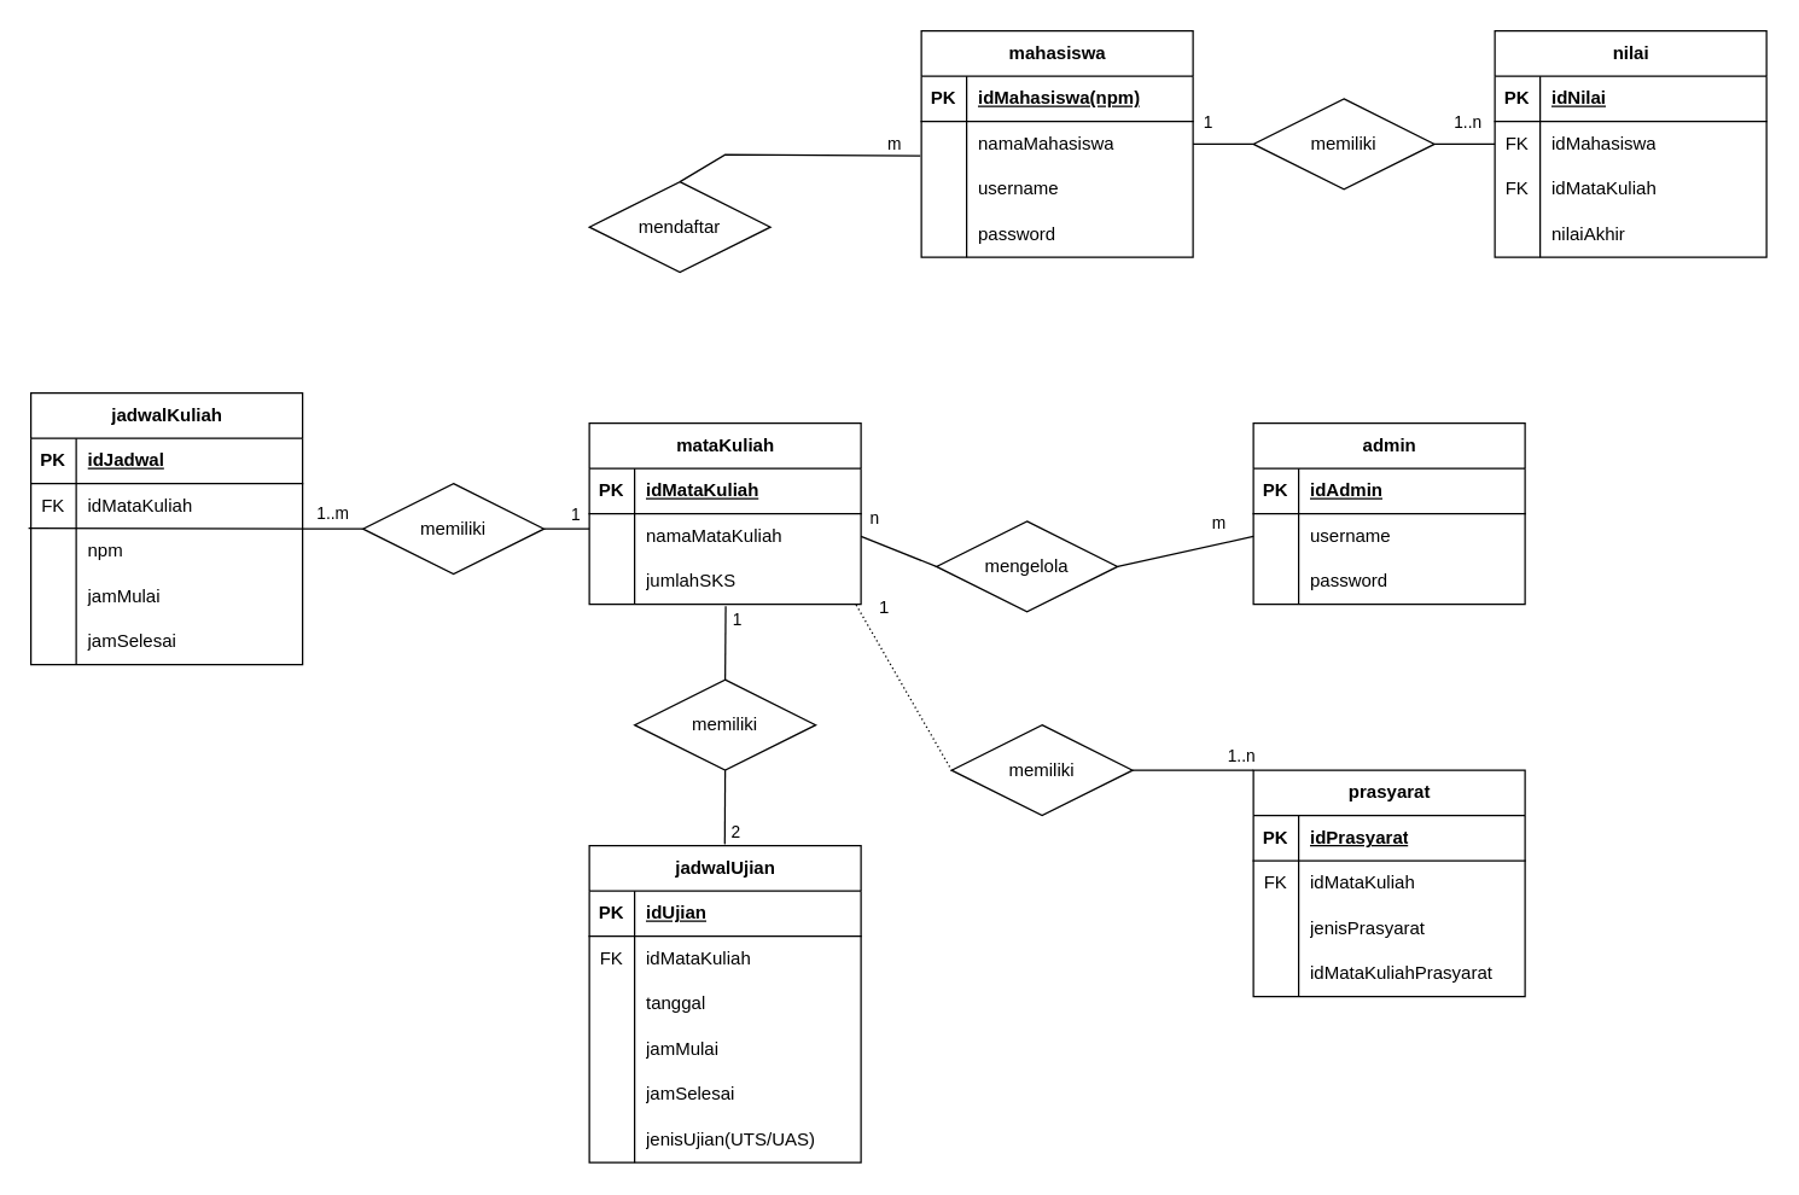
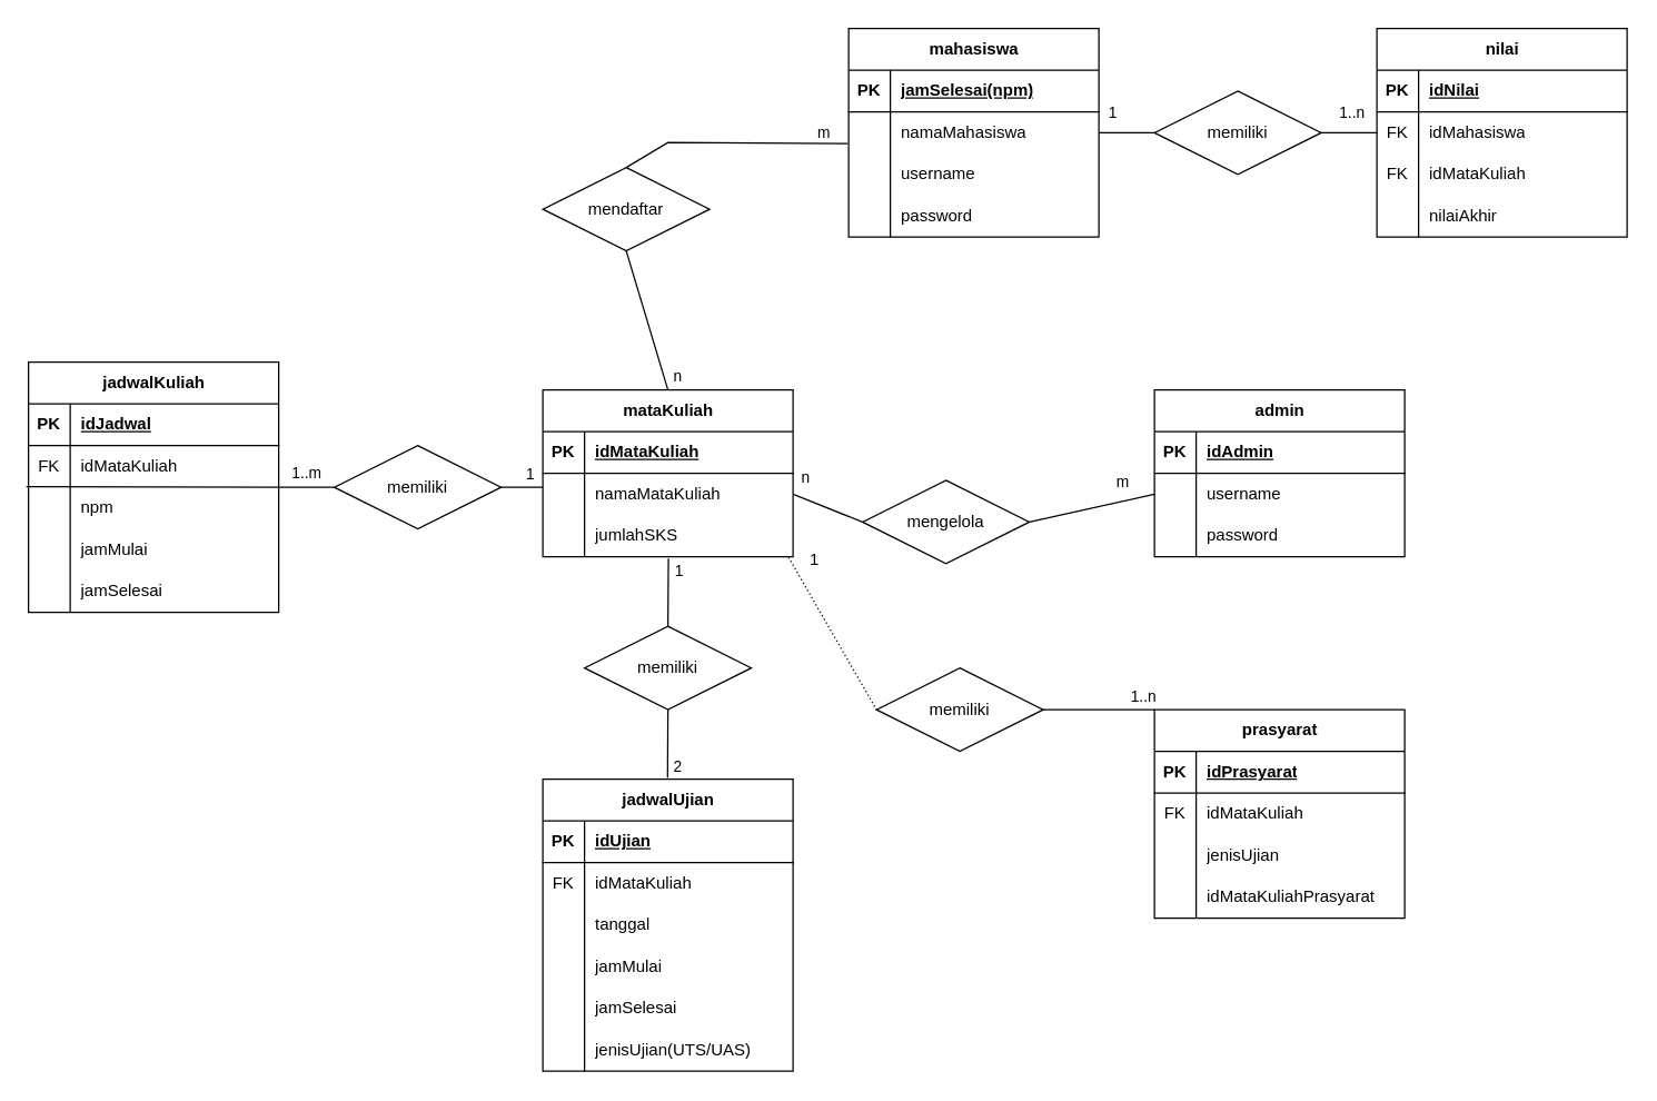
- <mxCell id="60" value="idMahasiswa(npm)" style="shape=partialRectangle;connectable=0;fillColor=none;top=0;left=0;bottom=0;right=0;align=left;spacingLeft=6;fontStyle=5;overflow=hidden;whiteSpace=wrap;html=1;" vertex="1" parent="58"><mxGeometry x="30" width="150" height="30" as="geometry"><mxRectangle width="150" height="30" as="alternateBounds" /></mxGeometry></mxCell>
+ <mxCell id="60" value="jamSelesai(npm)" style="shape=partialRectangle;connectable=0;fillColor=none;top=0;left=0;bottom=0;right=0;align=left;spacingLeft=6;fontStyle=5;overflow=hidden;whiteSpace=wrap;html=1;" vertex="1" parent="58"><mxGeometry x="30" width="150" height="30" as="geometry"><mxRectangle width="150" height="30" as="alternateBounds" /></mxGeometry></mxCell>
+ <mxCell id="73" value="" style="endArrow=none;html=1;rounded=0;exitX=0.5;exitY=1;exitDx=0;exitDy=0;entryX=0.5;entryY=0;entryDx=0;entryDy=0;" edge="1" parent="1" source="70" target="2"><mxGeometry relative="1" as="geometry"><mxPoint x="550" y="230" as="sourcePoint" /><mxPoint x="710" y="230" as="targetPoint" /></mxGeometry></mxCell>
+ <mxCell id="74" value="n" style="edgeLabel;html=1;align=center;verticalAlign=middle;resizable=0;points=[];" vertex="1" connectable="0" parent="73"><mxGeometry x="0.782" relative="1" as="geometry"><mxPoint x="10" as="offset" /></mxGeometry></mxCell>
- <mxCell id="117" value="jenisPrasyarat" style="shape=partialRectangle;connectable=0;fillColor=none;top=0;left=0;bottom=0;right=0;align=left;spacingLeft=6;overflow=hidden;whiteSpace=wrap;html=1;" vertex="1" parent="115"><mxGeometry x="30" width="150" height="30" as="geometry"><mxRectangle width="150" height="30" as="alternateBounds" /></mxGeometry></mxCell>
+ <mxCell id="117" value="jenisUjian" style="shape=partialRectangle;connectable=0;fillColor=none;top=0;left=0;bottom=0;right=0;align=left;spacingLeft=6;overflow=hidden;whiteSpace=wrap;html=1;" vertex="1" parent="115"><mxGeometry x="30" width="150" height="30" as="geometry"><mxRectangle width="150" height="30" as="alternateBounds" /></mxGeometry></mxCell>
